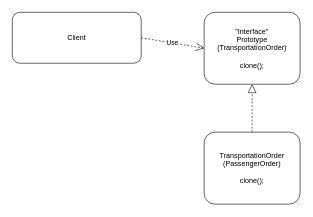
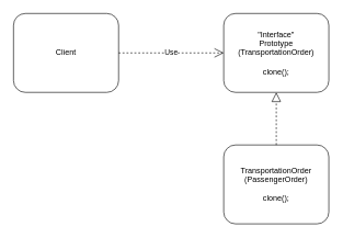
- <mxCell id="5" value="Client" style="rounded=1;whiteSpace=wrap;html=1;" vertex="1" parent="1"><mxGeometry x="20" y="20" width="215" height="85" as="geometry" /></mxCell>
+ <mxCell id="5" value="Client" style="rounded=1;whiteSpace=wrap;html=1;" vertex="1" parent="1"><mxGeometry x="20" y="20" width="160" height="120" as="geometry" /></mxCell>
